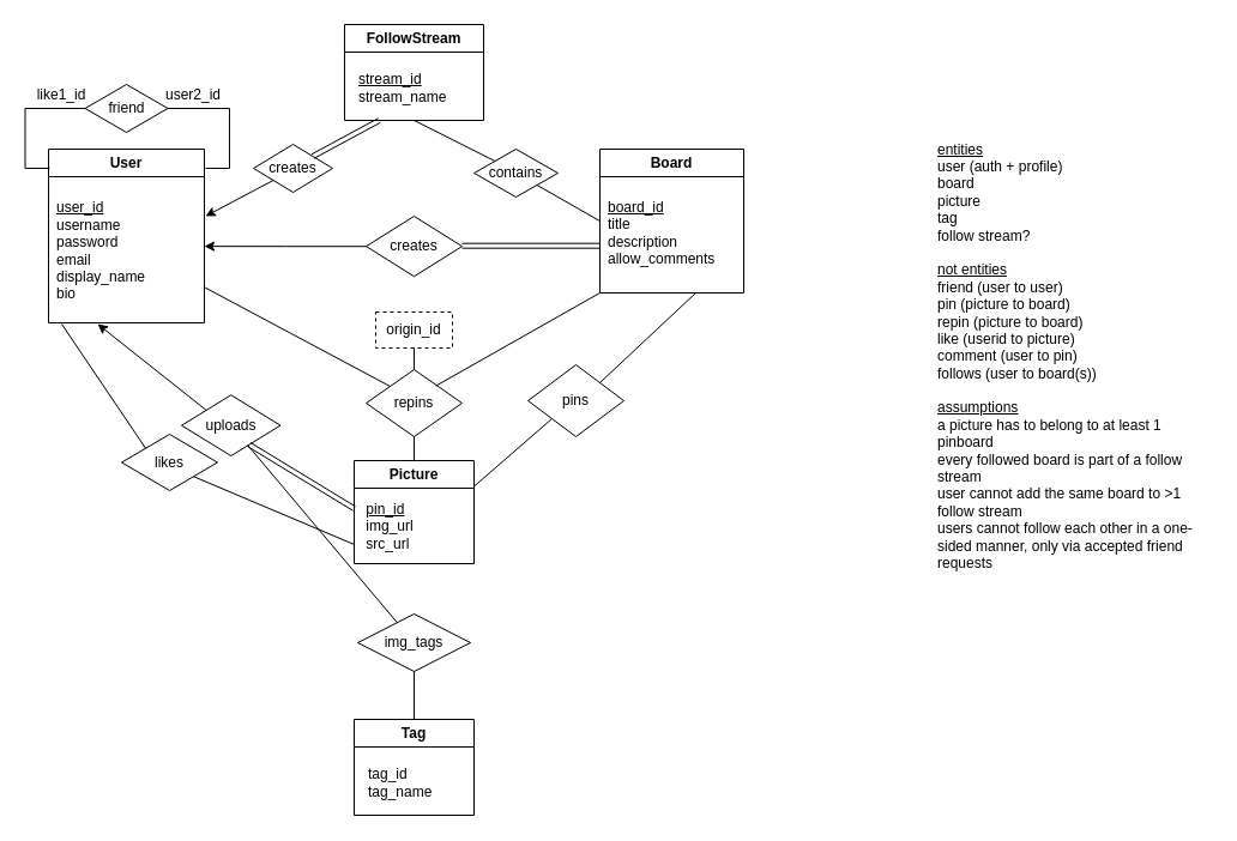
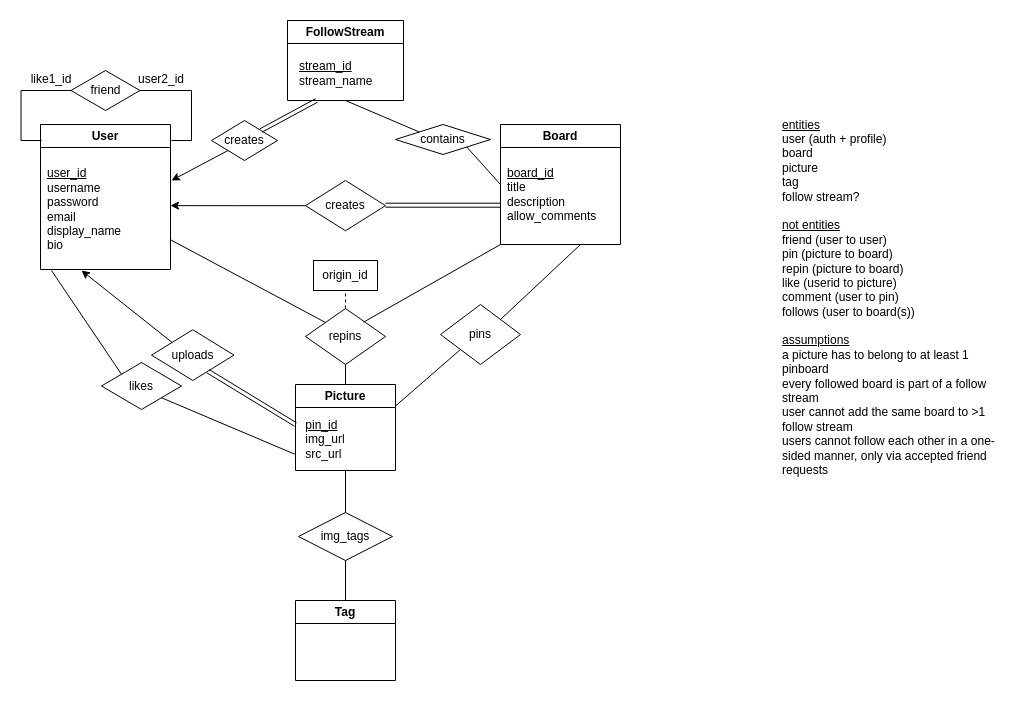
- <mxCell id="32" value="contains" style="rhombus;whiteSpace=wrap;html=1;" vertex="1" parent="1"><mxGeometry x="395" y="124" width="70" height="40" as="geometry" /></mxCell>
+ <mxCell id="32" value="contains" style="rhombus;whiteSpace=wrap;html=1;" vertex="1" parent="1"><mxGeometry x="395" y="124" width="95" height="30" as="geometry" /></mxCell>
- <mxCell id="43" value="origin_id" style="rounded=0;whiteSpace=wrap;html=1;dashed=1;" vertex="1" parent="1"><mxGeometry x="313" y="260" width="64" height="30" as="geometry" /></mxCell>
+ <mxCell id="43" value="origin_id" style="rounded=0;whiteSpace=wrap;html=1;" vertex="1" parent="1"><mxGeometry x="313" y="260" width="64" height="30" as="geometry" /></mxCell>
- <mxCell id="44" value="" style="endArrow=none;dashed=0;html=1;rounded=0;entryX=0.5;entryY=1;entryDx=0;entryDy=0;exitX=0.5;exitY=0;exitDx=0;exitDy=0;" edge="1" parent="1" source="26" target="43"><mxGeometry width="50" height="50" relative="1" as="geometry"><mxPoint x="451" y="350" as="sourcePoint" /><mxPoint x="501" y="300" as="targetPoint" /></mxGeometry></mxCell>
+ <mxCell id="44" value="" style="endArrow=none;dashed=1;html=1;rounded=0;entryX=0.5;entryY=1;entryDx=0;entryDy=0;exitX=0.5;exitY=0;exitDx=0;exitDy=0;" edge="1" parent="1" source="26" target="43"><mxGeometry width="50" height="50" relative="1" as="geometry"><mxPoint x="451" y="350" as="sourcePoint" /><mxPoint x="501" y="300" as="targetPoint" /></mxGeometry></mxCell>
- <mxCell id="24" value="" style="endArrow=none;html=1;rounded=0;" edge="1" parent="1" source="23" target="17"><mxGeometry width="50" height="50" relative="1" as="geometry"><mxPoint x="345" y="510" as="sourcePoint" /><mxPoint x="521" y="430" as="targetPoint" /></mxGeometry></mxCell>
+ <mxCell id="24" value="" style="endArrow=none;html=1;rounded=0;entryX=0.5;entryY=1;entryDx=0;entryDy=0;" edge="1" parent="1" source="23" target="7"><mxGeometry width="50" height="50" relative="1" as="geometry"><mxPoint x="345" y="510" as="sourcePoint" /><mxPoint x="521" y="430" as="targetPoint" /></mxGeometry></mxCell>
- <mxCell id="10" value="tag_id&lt;div&gt;tag_name&lt;/div&gt;" style="text;html=1;align=left;verticalAlign=middle;whiteSpace=wrap;rounded=0;" vertex="1" parent="9"><mxGeometry x="10" y="38" width="60" height="30" as="geometry" /></mxCell>
